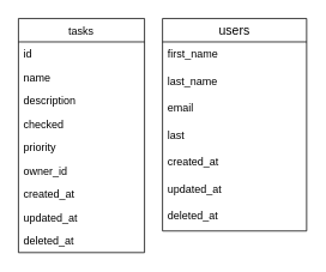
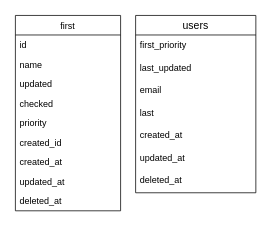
- <mxCell id="2" value="tasks" style="swimlane;fontStyle=0;childLayout=stackLayout;horizontal=1;startSize=26;horizontalStack=0;resizeParent=1;resizeParentMax=0;resizeLast=0;collapsible=1;marginBottom=0;" parent="1" vertex="1"><mxGeometry x="20" y="20" width="140" height="260" as="geometry" /></mxCell>
+ <mxCell id="2" value="first" style="swimlane;fontStyle=0;childLayout=stackLayout;horizontal=1;startSize=26;horizontalStack=0;resizeParent=1;resizeParentMax=0;resizeLast=0;collapsible=1;marginBottom=0;" parent="1" vertex="1"><mxGeometry x="20" y="20" width="140" height="260" as="geometry" /></mxCell>
- <mxCell id="13" value="first_name" style="text;strokeColor=none;fillColor=none;spacingLeft=4;spacingRight=4;overflow=hidden;rotatable=0;points=[[0,0.5],[1,0.5]];portConstraint=eastwest;fontSize=12;" parent="12" vertex="1"><mxGeometry y="26" width="160" height="30" as="geometry" /></mxCell>
+ <mxCell id="13" value="first_priority" style="text;strokeColor=none;fillColor=none;spacingLeft=4;spacingRight=4;overflow=hidden;rotatable=0;points=[[0,0.5],[1,0.5]];portConstraint=eastwest;fontSize=12;" parent="12" vertex="1"><mxGeometry y="26" width="160" height="30" as="geometry" /></mxCell>
- <mxCell id="14" value="last_name" style="text;strokeColor=none;fillColor=none;spacingLeft=4;spacingRight=4;overflow=hidden;rotatable=0;points=[[0,0.5],[1,0.5]];portConstraint=eastwest;fontSize=12;" parent="12" vertex="1"><mxGeometry y="56" width="160" height="30" as="geometry" /></mxCell>
+ <mxCell id="14" value="last_updated" style="text;strokeColor=none;fillColor=none;spacingLeft=4;spacingRight=4;overflow=hidden;rotatable=0;points=[[0,0.5],[1,0.5]];portConstraint=eastwest;fontSize=12;" parent="12" vertex="1"><mxGeometry y="56" width="160" height="30" as="geometry" /></mxCell>
- <mxCell id="5" value="description" style="text;strokeColor=none;fillColor=none;align=left;verticalAlign=top;spacingLeft=4;spacingRight=4;overflow=hidden;rotatable=0;points=[[0,0.5],[1,0.5]];portConstraint=eastwest;" parent="2" vertex="1"><mxGeometry y="78" width="140" height="26" as="geometry" /></mxCell>
+ <mxCell id="5" value="updated" style="text;strokeColor=none;fillColor=none;align=left;verticalAlign=top;spacingLeft=4;spacingRight=4;overflow=hidden;rotatable=0;points=[[0,0.5],[1,0.5]];portConstraint=eastwest;" parent="2" vertex="1"><mxGeometry y="78" width="140" height="26" as="geometry" /></mxCell>
- <mxCell id="8" value="owner_id" style="text;strokeColor=none;fillColor=none;align=left;verticalAlign=top;spacingLeft=4;spacingRight=4;overflow=hidden;rotatable=0;points=[[0,0.5],[1,0.5]];portConstraint=eastwest;" vertex="1" parent="2"><mxGeometry y="156" width="140" height="26" as="geometry" /></mxCell>
+ <mxCell id="8" value="created_id" style="text;strokeColor=none;fillColor=none;align=left;verticalAlign=top;spacingLeft=4;spacingRight=4;overflow=hidden;rotatable=0;points=[[0,0.5],[1,0.5]];portConstraint=eastwest;" vertex="1" parent="2"><mxGeometry y="156" width="140" height="26" as="geometry" /></mxCell>
